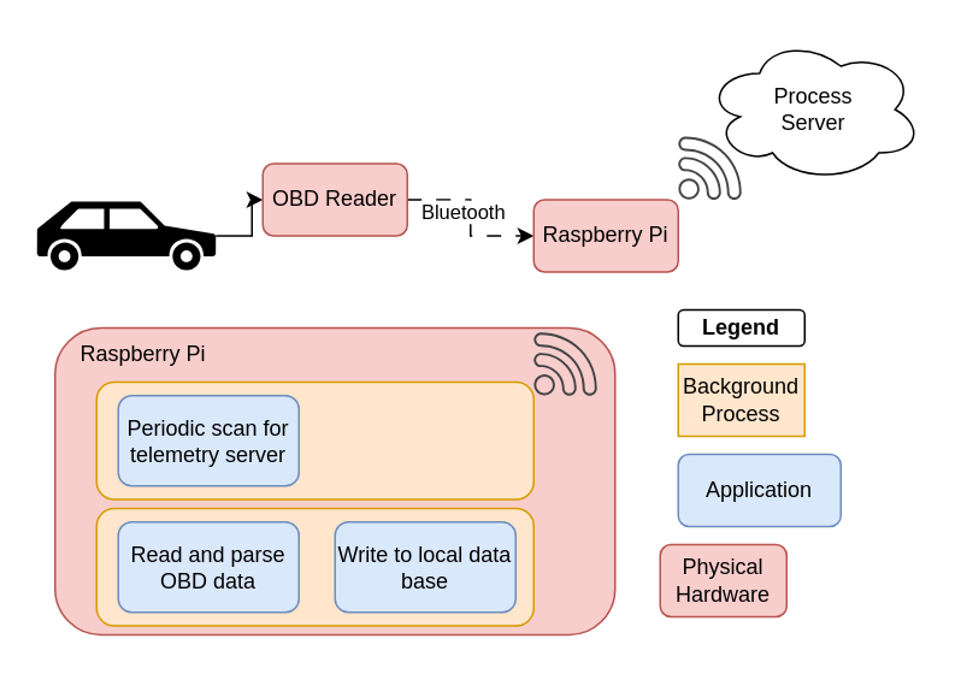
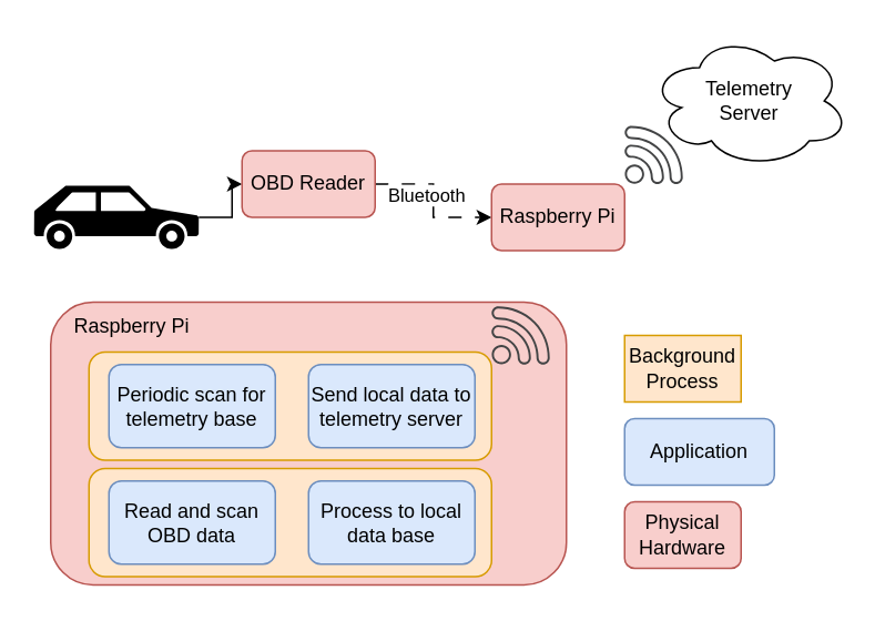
- <mxCell id="7" value="Process&lt;br&gt;Server" style="ellipse;shape=cloud;whiteSpace=wrap;html=1;" vertex="1" parent="1"><mxGeometry x="390" y="20" width="120" height="80" as="geometry" /></mxCell>
+ <mxCell id="7" value="Telemetry&lt;br&gt;Server" style="ellipse;shape=cloud;whiteSpace=wrap;html=1;" vertex="1" parent="1"><mxGeometry x="390" y="20" width="120" height="80" as="geometry" /></mxCell>
- <mxCell id="22" value="&lt;b&gt;Legend&lt;/b&gt;" style="rounded=1;whiteSpace=wrap;html=1;" vertex="1" parent="1"><mxGeometry x="375" y="171" width="70" height="20" as="geometry" /></mxCell>
+ <mxCell id="16" value="Send local data to telemetry server" style="rounded=1;whiteSpace=wrap;html=1;fillColor=#dae8fc;strokeColor=#6c8ebf;" vertex="1" parent="8"><mxGeometry x="155" y="37.5" width="100" height="50" as="geometry" /></mxCell>
- <mxCell id="12" value="Periodic scan for telemetry server" style="rounded=1;whiteSpace=wrap;html=1;fillColor=#dae8fc;strokeColor=#6c8ebf;" vertex="1" parent="8"><mxGeometry x="35" y="37.5" width="100" height="50" as="geometry" /></mxCell>
+ <mxCell id="12" value="Periodic scan for telemetry base" style="rounded=1;whiteSpace=wrap;html=1;fillColor=#dae8fc;strokeColor=#6c8ebf;" vertex="1" parent="8"><mxGeometry x="35" y="37.5" width="100" height="50" as="geometry" /></mxCell>
- <mxCell id="14" value="Read and parse OBD data" style="rounded=1;whiteSpace=wrap;html=1;fillColor=#dae8fc;strokeColor=#6c8ebf;" vertex="1" parent="8"><mxGeometry x="35" y="107.5" width="100" height="50" as="geometry" /></mxCell>
+ <mxCell id="14" value="Read and scan OBD data" style="rounded=1;whiteSpace=wrap;html=1;fillColor=#dae8fc;strokeColor=#6c8ebf;" vertex="1" parent="8"><mxGeometry x="35" y="107.5" width="100" height="50" as="geometry" /></mxCell>
- <mxCell id="15" value="Write to local data base" style="rounded=1;whiteSpace=wrap;html=1;fillColor=#dae8fc;strokeColor=#6c8ebf;" vertex="1" parent="8"><mxGeometry x="155" y="107.5" width="100" height="50" as="geometry" /></mxCell>
+ <mxCell id="15" value="Process to local data base" style="rounded=1;whiteSpace=wrap;html=1;fillColor=#dae8fc;strokeColor=#6c8ebf;" vertex="1" parent="8"><mxGeometry x="155" y="107.5" width="100" height="50" as="geometry" /></mxCell>
- <mxCell id="20" value="Physical Hardware" style="rounded=1;whiteSpace=wrap;html=1;fillColor=#f8cecc;strokeColor=#b85450;" vertex="1" parent="1"><mxGeometry x="365" y="301" width="70" height="40" as="geometry" /></mxCell>
+ <mxCell id="20" value="Physical Hardware" style="rounded=1;whiteSpace=wrap;html=1;fillColor=#f8cecc;strokeColor=#b85450;" vertex="1" parent="1"><mxGeometry x="375" y="301" width="70" height="40" as="geometry" /></mxCell>
